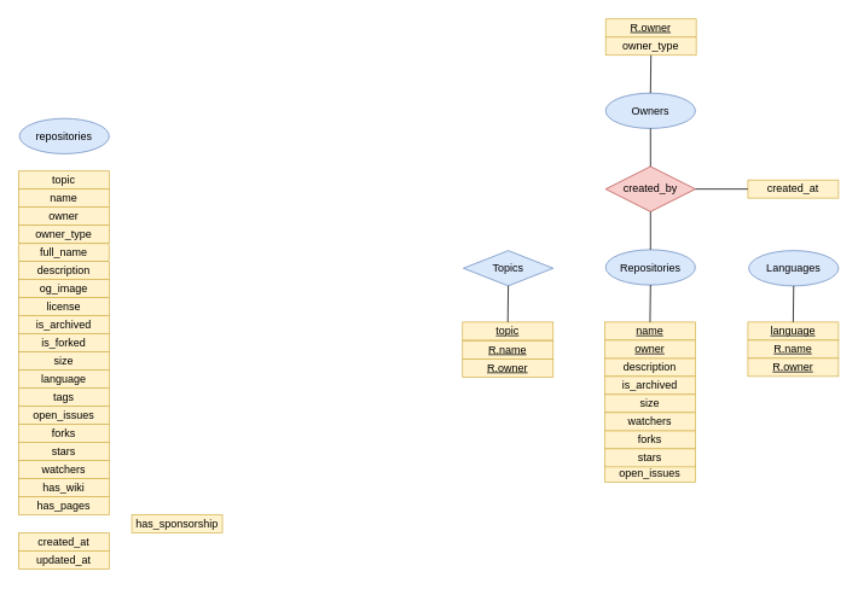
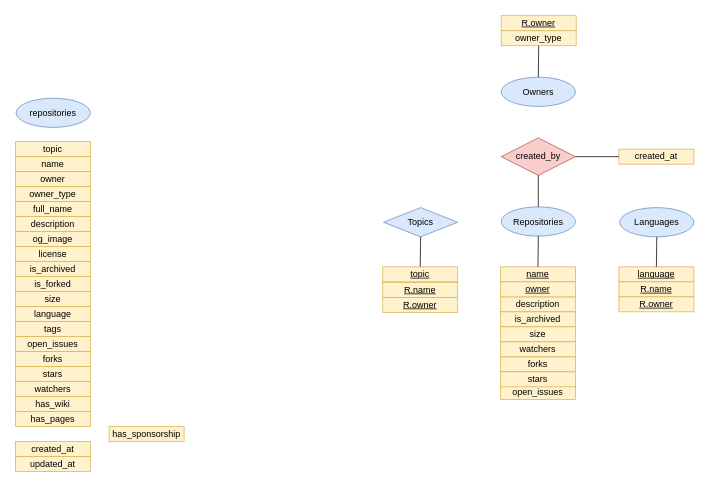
- <mxCell id="47" value="" style="endArrow=none;html=1;rounded=0;entryX=0.5;entryY=1;entryDx=0;entryDy=0;exitX=0.5;exitY=0;exitDx=0;exitDy=0;" edge="1" parent="1" source="45" target="36"><mxGeometry width="50" height="50" relative="1" as="geometry"><mxPoint x="716.91" y="183" as="sourcePoint" /><mxPoint x="716.91" y="141" as="targetPoint" /></mxGeometry></mxCell>
- <mxCell id="6" value="full_name" style="whiteSpace=wrap;html=1;fillColor=#fff2cc;strokeColor=#d6b656;rounded=1;" vertex="1" parent="1"><mxGeometry x="20" y="268" width="100" height="20" as="geometry" /></mxCell>
+ <mxCell id="6" value="full_name" style="rounded=0;whiteSpace=wrap;html=1;fillColor=#fff2cc;strokeColor=#d6b656;" vertex="1" parent="1"><mxGeometry x="20" y="268" width="100" height="20" as="geometry" /></mxCell>
